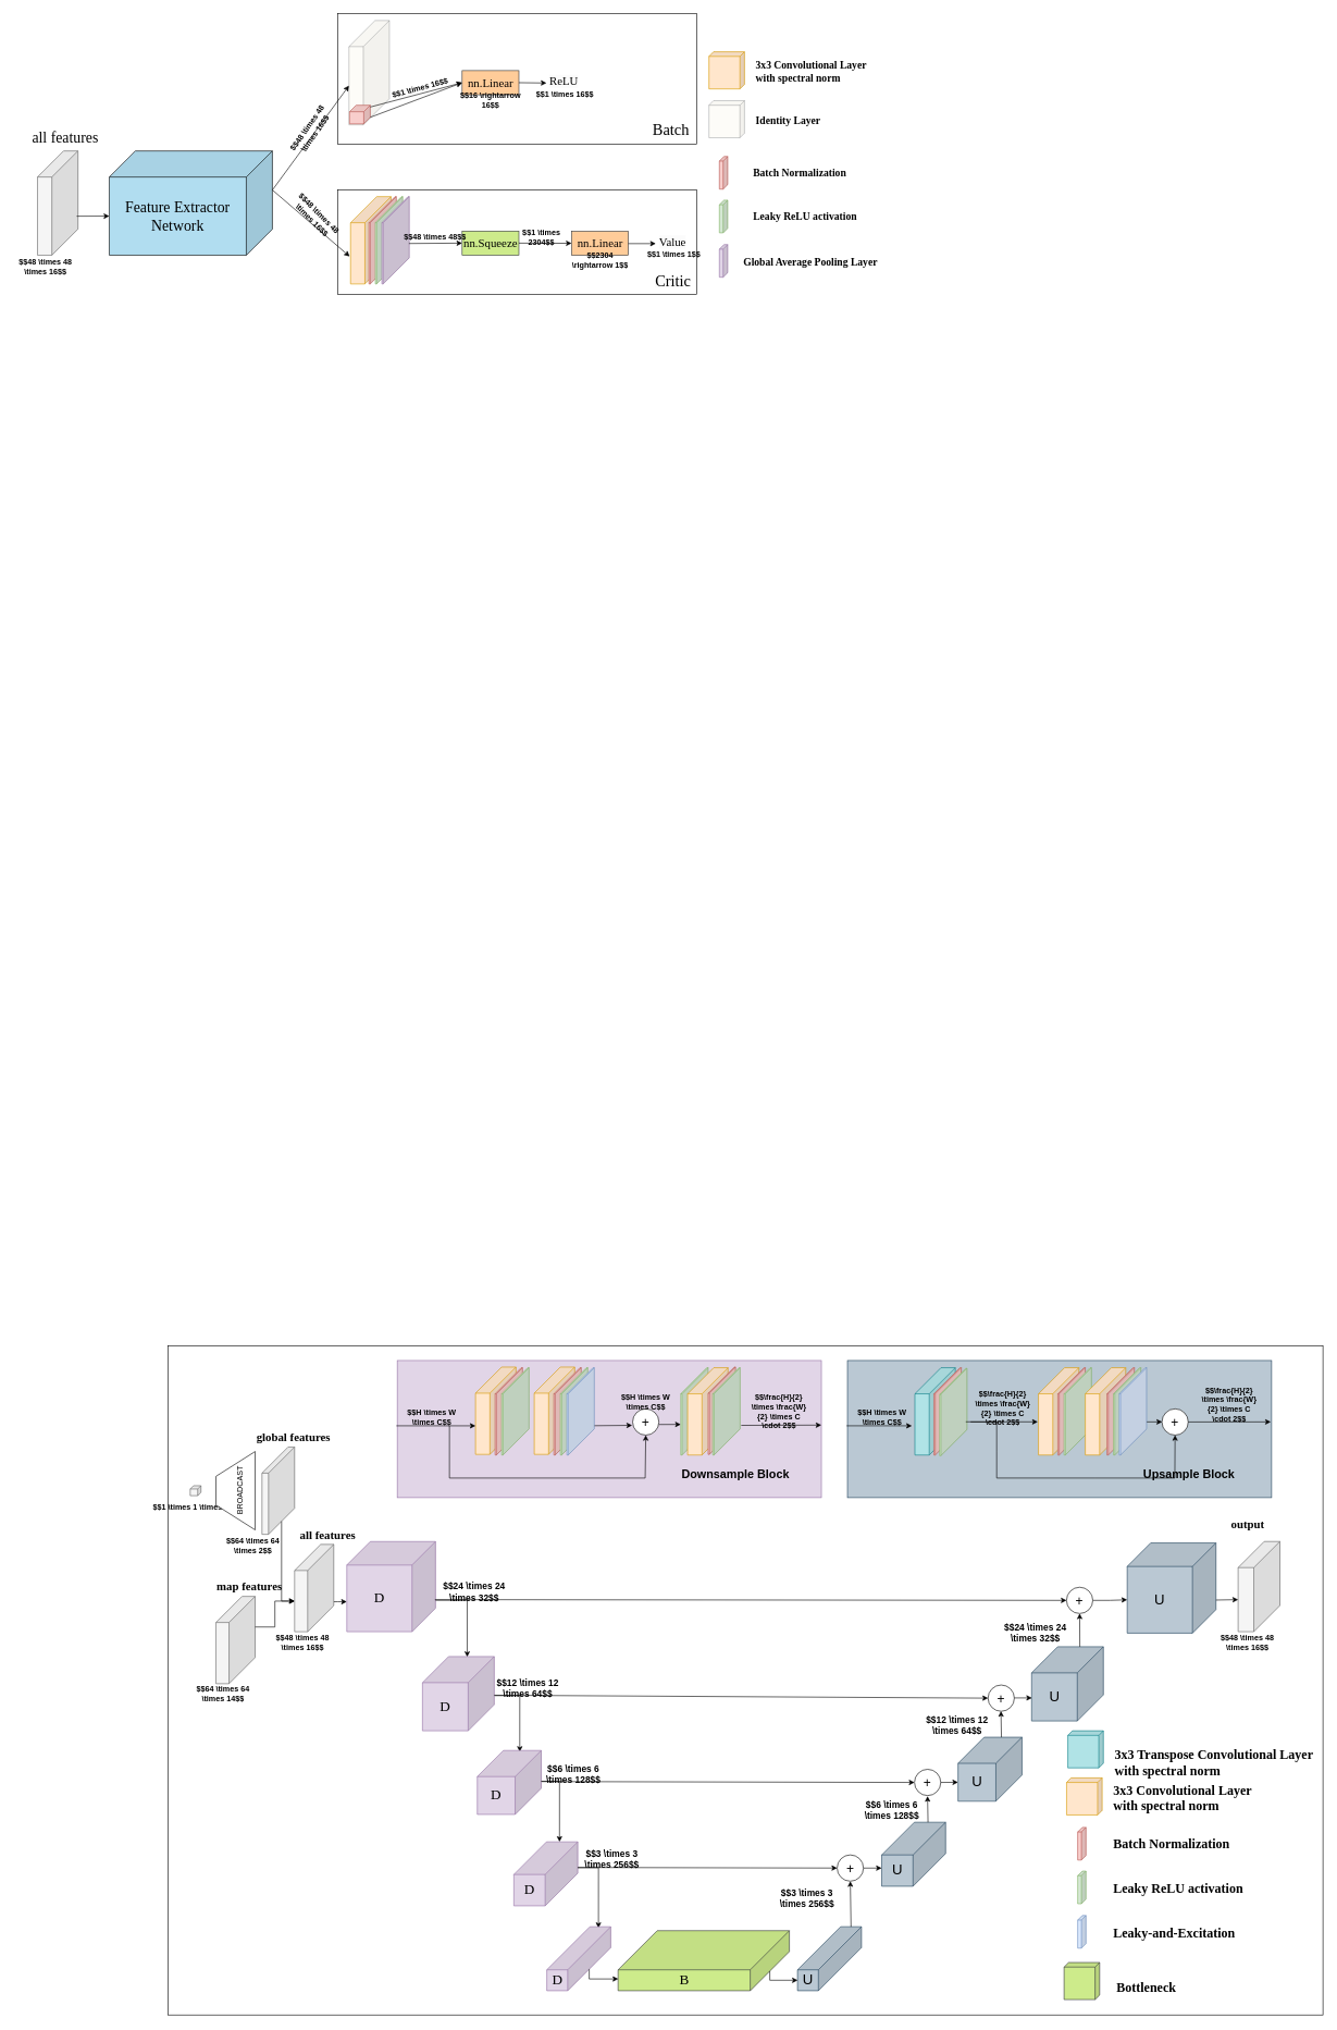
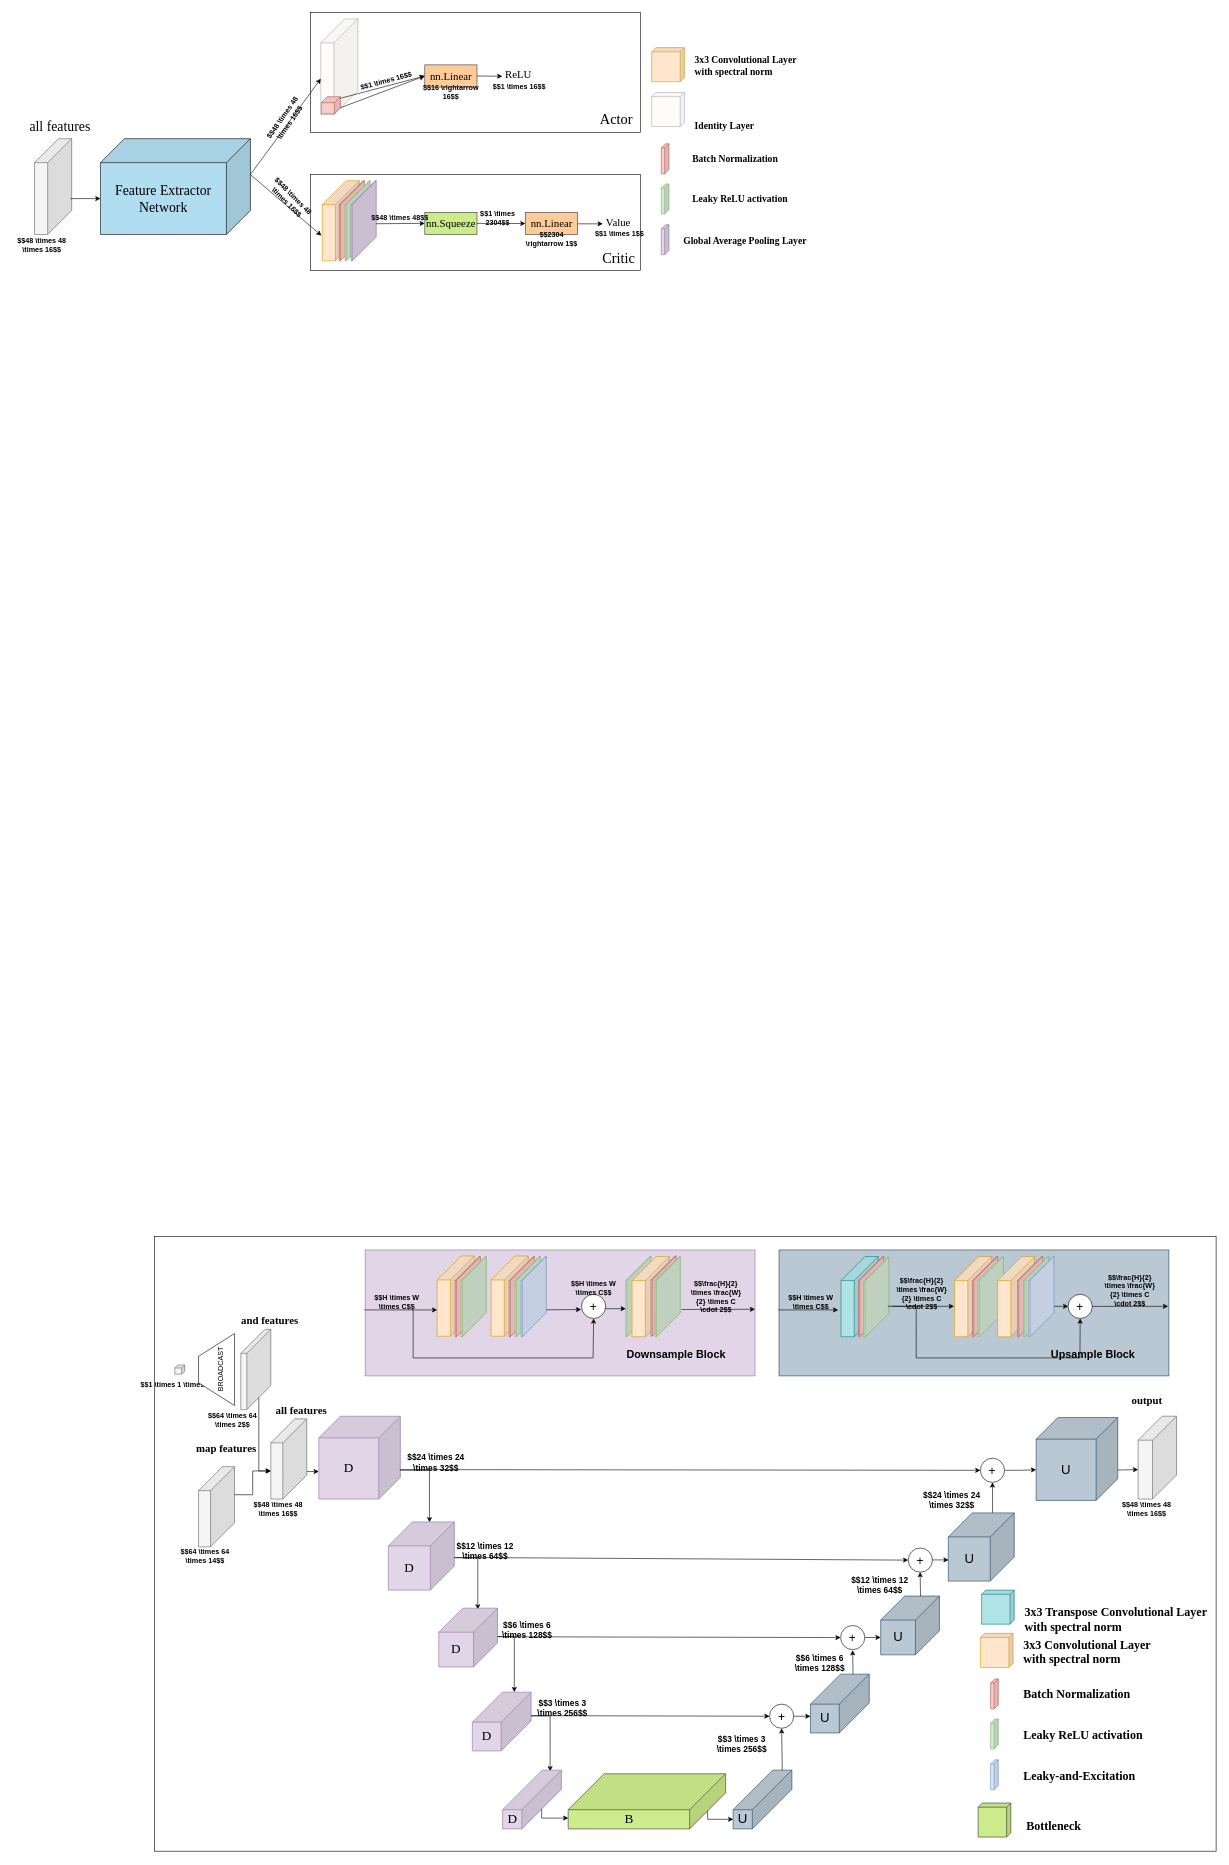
- <mxCell id="47" value="&lt;font face=&quot;Times New Roman&quot;&gt;&lt;span style=&quot;font-size: 16px;&quot;&gt;Identity Layer&lt;/span&gt;&lt;/font&gt;" style="text;html=1;strokeColor=none;fillColor=none;align=left;verticalAlign=middle;whiteSpace=wrap;rounded=0;fontStyle=1" vertex="1" parent="1"><mxGeometry x="1156" y="171.05" width="231" height="23.88" as="geometry" /></mxCell>
+ <mxCell id="47" value="&lt;font face=&quot;Times New Roman&quot;&gt;&lt;span style=&quot;font-size: 16px;&quot;&gt;Identity Layer&lt;/span&gt;&lt;/font&gt;" style="text;html=1;strokeColor=none;fillColor=none;align=left;verticalAlign=middle;whiteSpace=wrap;rounded=0;fontStyle=1" vertex="1" parent="1"><mxGeometry x="1156" y="196.05" width="231" height="23.88" as="geometry" /></mxCell>
- <mxCell id="35" value="&lt;span style=&quot;color: rgb(0, 0, 0); font-family: &amp;quot;Times New Roman&amp;quot;; font-style: normal; font-variant-ligatures: normal; font-variant-caps: normal; font-weight: 400; letter-spacing: normal; orphans: 2; text-align: center; text-indent: 0px; text-transform: none; widows: 2; word-spacing: 0px; -webkit-text-stroke-width: 0px; white-space: normal; background-color: rgb(251, 251, 251); text-decoration-thickness: initial; text-decoration-style: initial; text-decoration-color: initial; float: none; display: inline !important;&quot;&gt;&lt;font style=&quot;font-size: 24px;&quot;&gt;Batch&lt;/font&gt;&lt;/span&gt;" style="text;whiteSpace=wrap;html=1;" vertex="1" parent="1"><mxGeometry x="997.5" y="177" width="80" height="50" as="geometry" /></mxCell>
+ <mxCell id="35" value="&lt;span style=&quot;color: rgb(0, 0, 0); font-family: &amp;quot;Times New Roman&amp;quot;; font-style: normal; font-variant-ligatures: normal; font-variant-caps: normal; font-weight: 400; letter-spacing: normal; orphans: 2; text-align: center; text-indent: 0px; text-transform: none; widows: 2; word-spacing: 0px; -webkit-text-stroke-width: 0px; white-space: normal; background-color: rgb(251, 251, 251); text-decoration-thickness: initial; text-decoration-style: initial; text-decoration-color: initial; float: none; display: inline !important;&quot;&gt;&lt;font style=&quot;font-size: 24px;&quot;&gt;Actor&lt;/font&gt;&lt;/span&gt;" style="text;whiteSpace=wrap;html=1;" vertex="1" parent="1"><mxGeometry x="997.5" y="177" width="80" height="50" as="geometry" /></mxCell>
- <mxCell id="66" value="&lt;b&gt;&lt;font face=&quot;Times New Roman&quot; style=&quot;font-size: 18px;&quot;&gt;global features&lt;/font&gt;&lt;/b&gt;" style="text;html=1;strokeColor=none;fillColor=none;align=center;verticalAlign=middle;whiteSpace=wrap;rounded=0;" vertex="1" parent="1"><mxGeometry x="390.5" y="2185.25" width="116.5" height="30" as="geometry" /></mxCell>
+ <mxCell id="66" value="&lt;b&gt;&lt;font face=&quot;Times New Roman&quot; style=&quot;font-size: 18px;&quot;&gt;and features&lt;/font&gt;&lt;/b&gt;" style="text;html=1;strokeColor=none;fillColor=none;align=center;verticalAlign=middle;whiteSpace=wrap;rounded=0;" vertex="1" parent="1"><mxGeometry x="390.5" y="2185.25" width="116.5" height="30" as="geometry" /></mxCell>
- <mxCell id="67" value="&lt;b&gt;&lt;font style=&quot;font-size: 18px;&quot; face=&quot;Times New Roman&quot;&gt;map features&lt;/font&gt;&lt;/b&gt;" style="text;html=1;strokeColor=none;fillColor=none;align=center;verticalAlign=middle;whiteSpace=wrap;rounded=0;" vertex="1" parent="1"><mxGeometry x="326.5" y="2414" width="110" height="30" as="geometry" /></mxCell>
+ <mxCell id="67" value="&lt;b&gt;&lt;font style=&quot;font-size: 18px;&quot; face=&quot;Times New Roman&quot;&gt;map features&lt;/font&gt;&lt;/b&gt;" style="text;html=1;strokeColor=none;fillColor=none;align=center;verticalAlign=middle;whiteSpace=wrap;rounded=0;" vertex="1" parent="1"><mxGeometry x="321.5" y="2399" width="110" height="30" as="geometry" /></mxCell>
